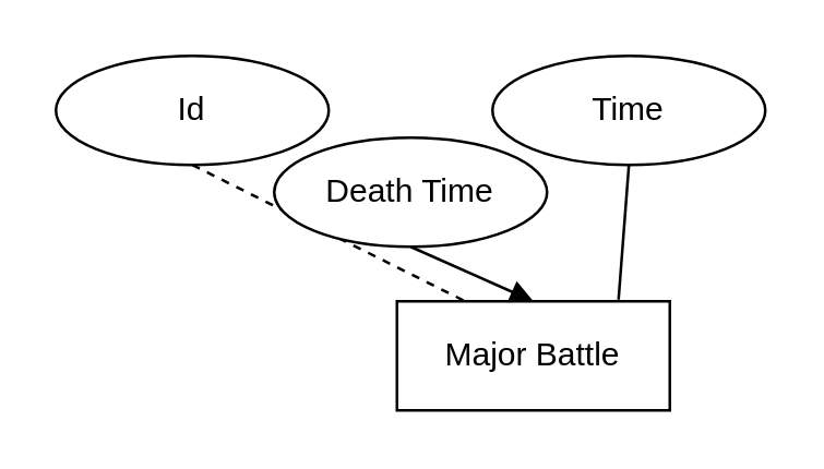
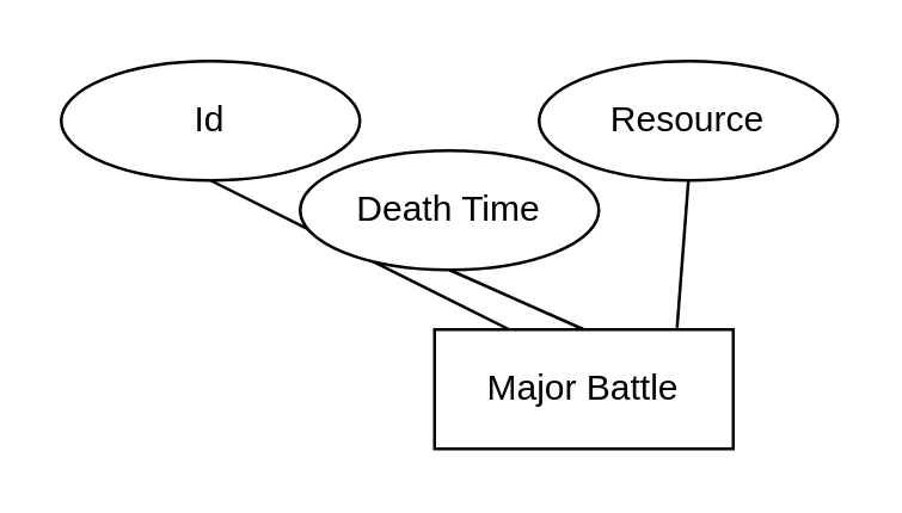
- <mxCell id="7" value="Time" style="ellipse;whiteSpace=wrap;html=1;align=center;" vertex="1" parent="1"><mxGeometry x="180" y="20" width="100" height="40" as="geometry" /></mxCell>
+ <mxCell id="7" value="Resource" style="ellipse;whiteSpace=wrap;html=1;align=center;" vertex="1" parent="1"><mxGeometry x="180" y="20" width="100" height="40" as="geometry" /></mxCell>
- <mxCell id="4" value="" style="endArrow=none;html=1;rounded=0;exitX=0.5;exitY=1;exitDx=0;exitDy=0;entryX=0.25;entryY=0;entryDx=0;entryDy=0;dashed=1;" edge="1" parent="1" source="3" target="2"><mxGeometry relative="1" as="geometry"><mxPoint x="90" y="70" as="sourcePoint" /><mxPoint x="250" y="70" as="targetPoint" /></mxGeometry></mxCell>
+ <mxCell id="4" value="" style="endArrow=none;html=1;rounded=0;exitX=0.5;exitY=1;exitDx=0;exitDy=0;entryX=0.25;entryY=0;entryDx=0;entryDy=0;" edge="1" parent="1" source="3" target="2"><mxGeometry relative="1" as="geometry"><mxPoint x="90" y="70" as="sourcePoint" /><mxPoint x="250" y="70" as="targetPoint" /></mxGeometry></mxCell>
- <mxCell id="6" value="" style="endArrow=block;html=1;rounded=0;exitX=0.5;exitY=1;exitDx=0;exitDy=0;entryX=0.5;entryY=0;entryDx=0;entryDy=0;" edge="1" parent="1" source="5" target="2"><mxGeometry relative="1" as="geometry"><mxPoint x="180" y="60" as="sourcePoint" /><mxPoint x="215" y="100" as="targetPoint" /></mxGeometry></mxCell>
+ <mxCell id="6" value="" style="endArrow=none;html=1;rounded=0;exitX=0.5;exitY=1;exitDx=0;exitDy=0;entryX=0.5;entryY=0;entryDx=0;entryDy=0;" edge="1" parent="1" source="5" target="2"><mxGeometry relative="1" as="geometry"><mxPoint x="180" y="60" as="sourcePoint" /><mxPoint x="215" y="100" as="targetPoint" /></mxGeometry></mxCell>
